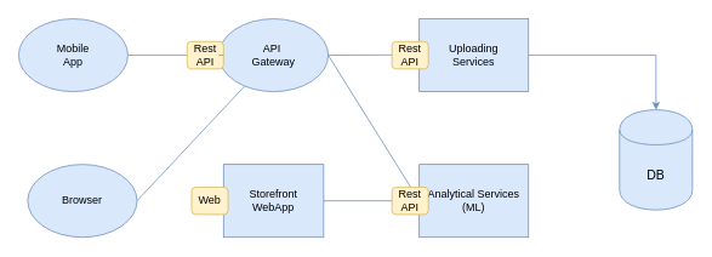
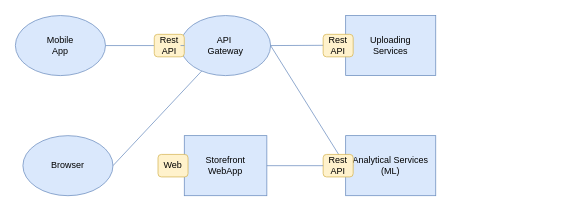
- <mxCell id="6" style="edgeStyle=orthogonalEdgeStyle;rounded=0;orthogonalLoop=1;jettySize=auto;html=1;exitX=1;exitY=0.5;exitDx=0;exitDy=0;strokeColor=#6c8ebf;fillColor=#dae8fc;" edge="1" parent="1" source="7" target="8"><mxGeometry relative="1" as="geometry" /></mxCell>
- <mxCell id="8" value="&lt;font style=&quot;font-size: 14px&quot;&gt;DB&lt;/font&gt;" style="shape=cylinder;whiteSpace=wrap;html=1;boundedLbl=1;backgroundOutline=1;strokeColor=#6c8ebf;fillColor=#dae8fc;" vertex="1" parent="1"><mxGeometry x="680" y="120" width="80" height="110" as="geometry" /></mxCell>
